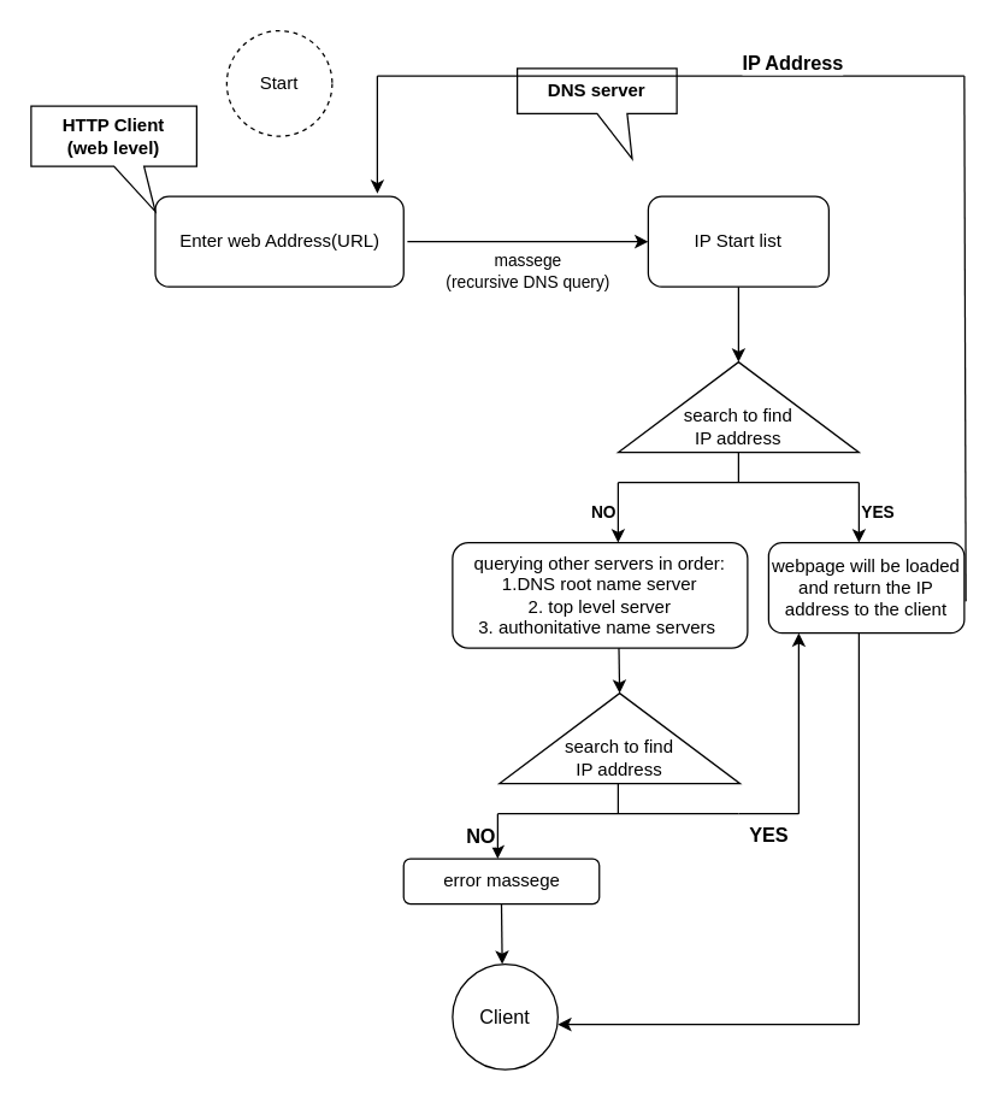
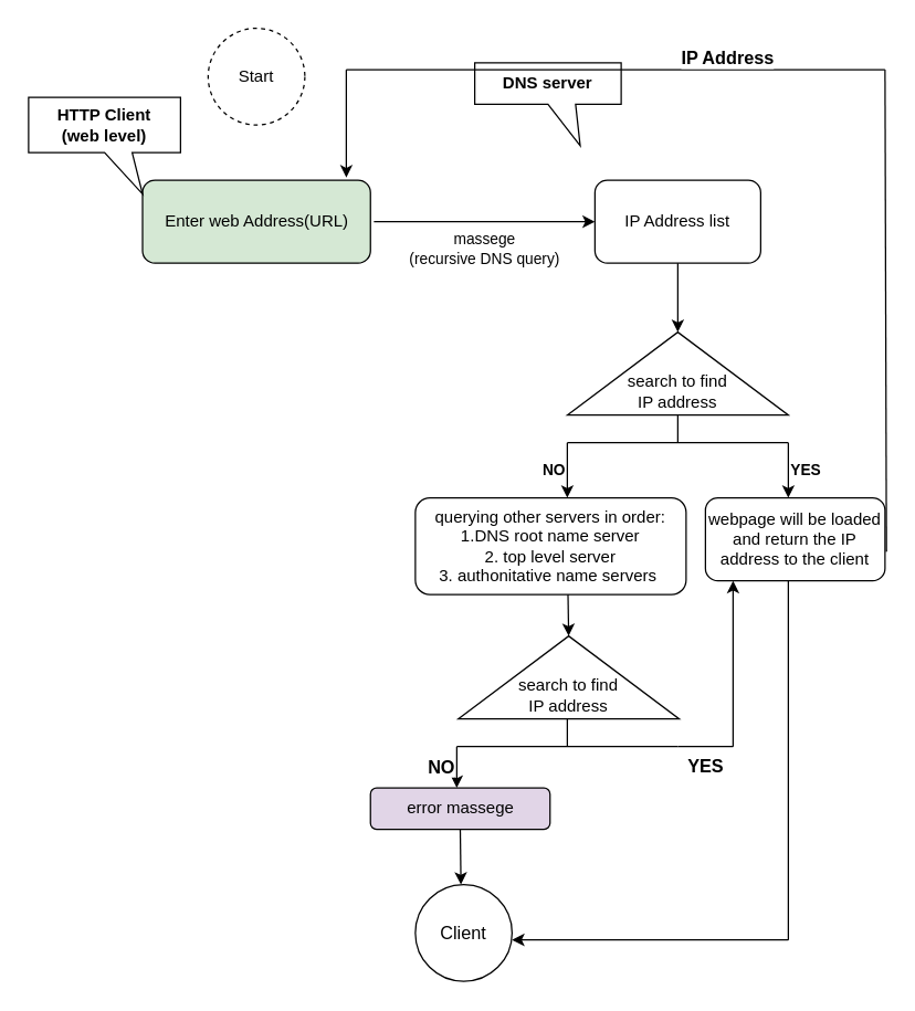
- <mxCell id="3" value="Enter web Address(URL)" style="rounded=1;whiteSpace=wrap;html=1;" vertex="1" parent="1"><mxGeometry x="102.5" y="130" width="165" height="60" as="geometry" /></mxCell>
+ <mxCell id="3" value="Enter web Address(URL)" style="rounded=1;whiteSpace=wrap;html=1;fillColor=#d5e8d4;" vertex="1" parent="1"><mxGeometry x="102.5" y="130" width="165" height="60" as="geometry" /></mxCell>
- <mxCell id="6" value="IP Start list" style="rounded=1;whiteSpace=wrap;html=1;" vertex="1" parent="1"><mxGeometry x="430" y="130" width="120" height="60" as="geometry" /></mxCell>
+ <mxCell id="6" value="IP Address list" style="rounded=1;whiteSpace=wrap;html=1;" vertex="1" parent="1"><mxGeometry x="430" y="130" width="120" height="60" as="geometry" /></mxCell>
- <mxCell id="25" value="error massege" style="rounded=1;whiteSpace=wrap;html=1;" vertex="1" parent="1"><mxGeometry x="267.5" y="570" width="130" height="30" as="geometry" /></mxCell>
+ <mxCell id="25" value="error massege" style="rounded=1;whiteSpace=wrap;html=1;fillColor=#e1d5e7;" vertex="1" parent="1"><mxGeometry x="267.5" y="570" width="130" height="30" as="geometry" /></mxCell>
